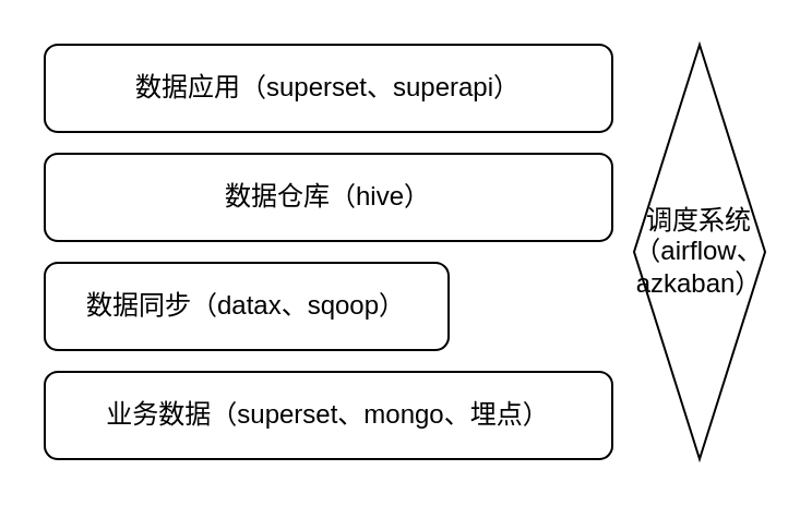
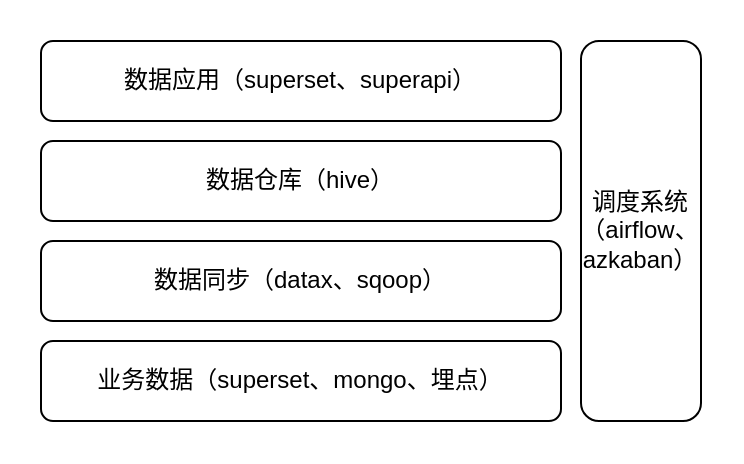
- <mxCell id="6" value="&lt;div&gt;调度系统（airflow、azkaban）&lt;/div&gt;" style="rhombus;whiteSpace=wrap;html=1;" vertex="1" parent="1"><mxGeometry x="290" y="20" width="60" height="190" as="geometry" /></mxCell>
+ <mxCell id="6" value="&lt;div&gt;调度系统（airflow、azkaban）&lt;/div&gt;" style="rounded=1;whiteSpace=wrap;html=1;" vertex="1" parent="1"><mxGeometry x="290" y="20" width="60" height="190" as="geometry" /></mxCell>
- <mxCell id="3" value="数据同步（datax、sqoop）" style="rounded=1;whiteSpace=wrap;html=1;" vertex="1" parent="1"><mxGeometry x="20" y="120" width="185" height="40" as="geometry" /></mxCell>
+ <mxCell id="3" value="数据同步（datax、sqoop）" style="rounded=1;whiteSpace=wrap;html=1;" vertex="1" parent="1"><mxGeometry x="20" y="120" width="260" height="40" as="geometry" /></mxCell>
